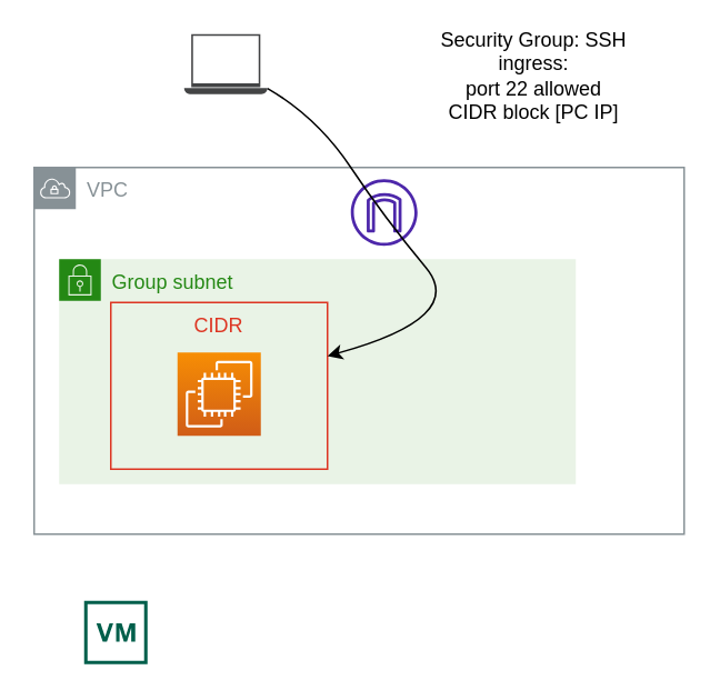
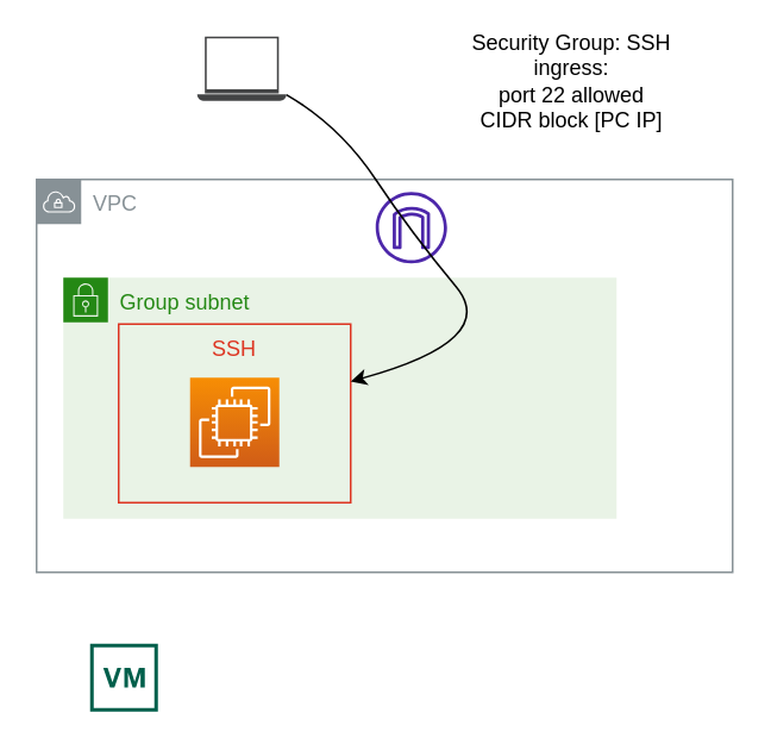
- <mxCell id="4" value="CIDR" style="fillColor=none;strokeColor=#DD3522;verticalAlign=top;fontStyle=0;fontColor=#DD3522;" vertex="1" parent="3"><mxGeometry x="31" y="26" width="130" height="100" as="geometry" /></mxCell>
+ <mxCell id="4" value="SSH" style="fillColor=none;strokeColor=#DD3522;verticalAlign=top;fontStyle=0;fontColor=#DD3522;" vertex="1" parent="3"><mxGeometry x="31" y="26" width="130" height="100" as="geometry" /></mxCell>
